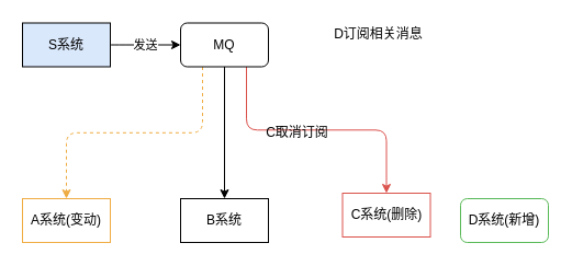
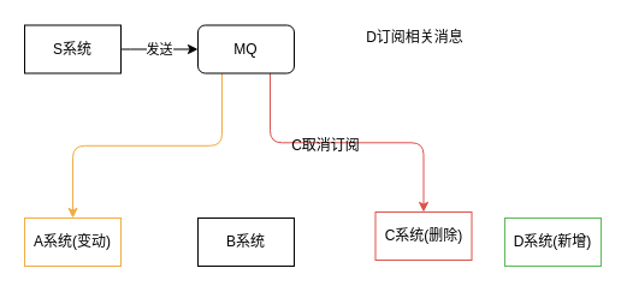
- <mxCell id="12" value="S系统" style="rounded=0;whiteSpace=wrap;html=1;strokeColor=#000000;fillColor=#dae8fc;" parent="1" vertex="1"><mxGeometry x="20" y="20.5" width="80" height="40" as="geometry" /></mxCell>
+ <mxCell id="12" value="S系统" style="rounded=0;whiteSpace=wrap;html=1;strokeColor=#000000;" parent="1" vertex="1"><mxGeometry x="20" y="20.5" width="80" height="40" as="geometry" /></mxCell>
- <mxCell id="5" value="" style="edgeStyle=orthogonalEdgeStyle;rounded=0;orthogonalLoop=1;jettySize=auto;html=1;exitX=0.5;exitY=1;exitDx=0;exitDy=0;entryX=0.5;entryY=0;entryDx=0;entryDy=0;" parent="1" source="13" target="3" edge="1"><mxGeometry relative="1" as="geometry"><mxPoint x="204" y="83" as="sourcePoint" /></mxGeometry></mxCell>
- <mxCell id="6" style="orthogonalLoop=1;jettySize=auto;html=1;exitX=0.25;exitY=1;exitDx=0;exitDy=0;edgeStyle=orthogonalEdgeStyle;fontColor=#000000;strokeColor=#EFAC43;dashed=1;" parent="1" source="13" target="2" edge="1"><mxGeometry relative="1" as="geometry"><mxPoint x="193" y="83" as="sourcePoint" /></mxGeometry></mxCell>
+ <mxCell id="6" style="orthogonalLoop=1;jettySize=auto;html=1;exitX=0.25;exitY=1;exitDx=0;exitDy=0;edgeStyle=orthogonalEdgeStyle;fontColor=#000000;strokeColor=#EFAC43;" parent="1" source="13" target="2" edge="1"><mxGeometry relative="1" as="geometry"><mxPoint x="193" y="83" as="sourcePoint" /></mxGeometry></mxCell>
- <mxCell id="8" value="D系统(新增)" style="whiteSpace=wrap;html=1;strokeColor=#58B957;rounded=1;" parent="1" vertex="1"><mxGeometry x="419" y="181" width="80" height="40" as="geometry" /></mxCell>
+ <mxCell id="8" value="D系统(新增)" style="rounded=0;whiteSpace=wrap;html=1;strokeColor=#58B957;" parent="1" vertex="1"><mxGeometry x="419" y="181" width="80" height="40" as="geometry" /></mxCell>
